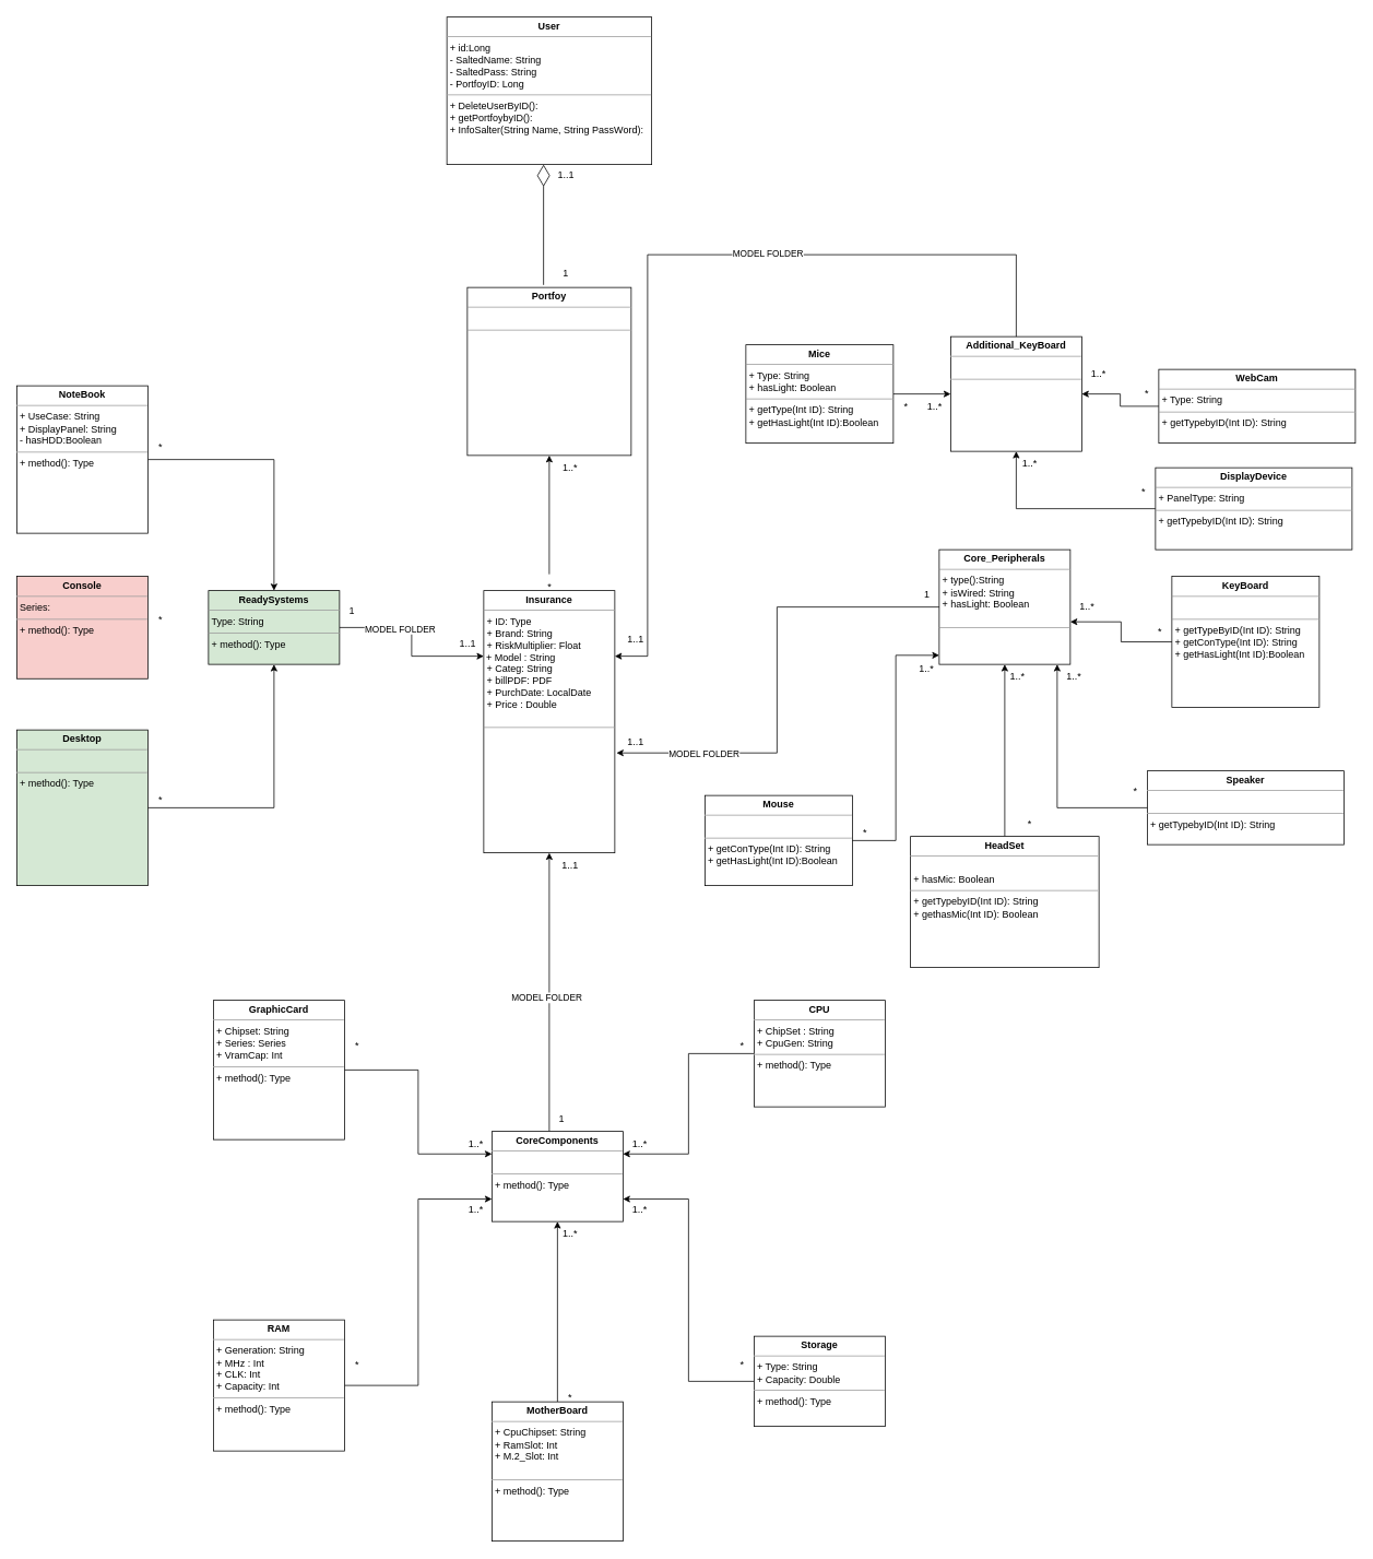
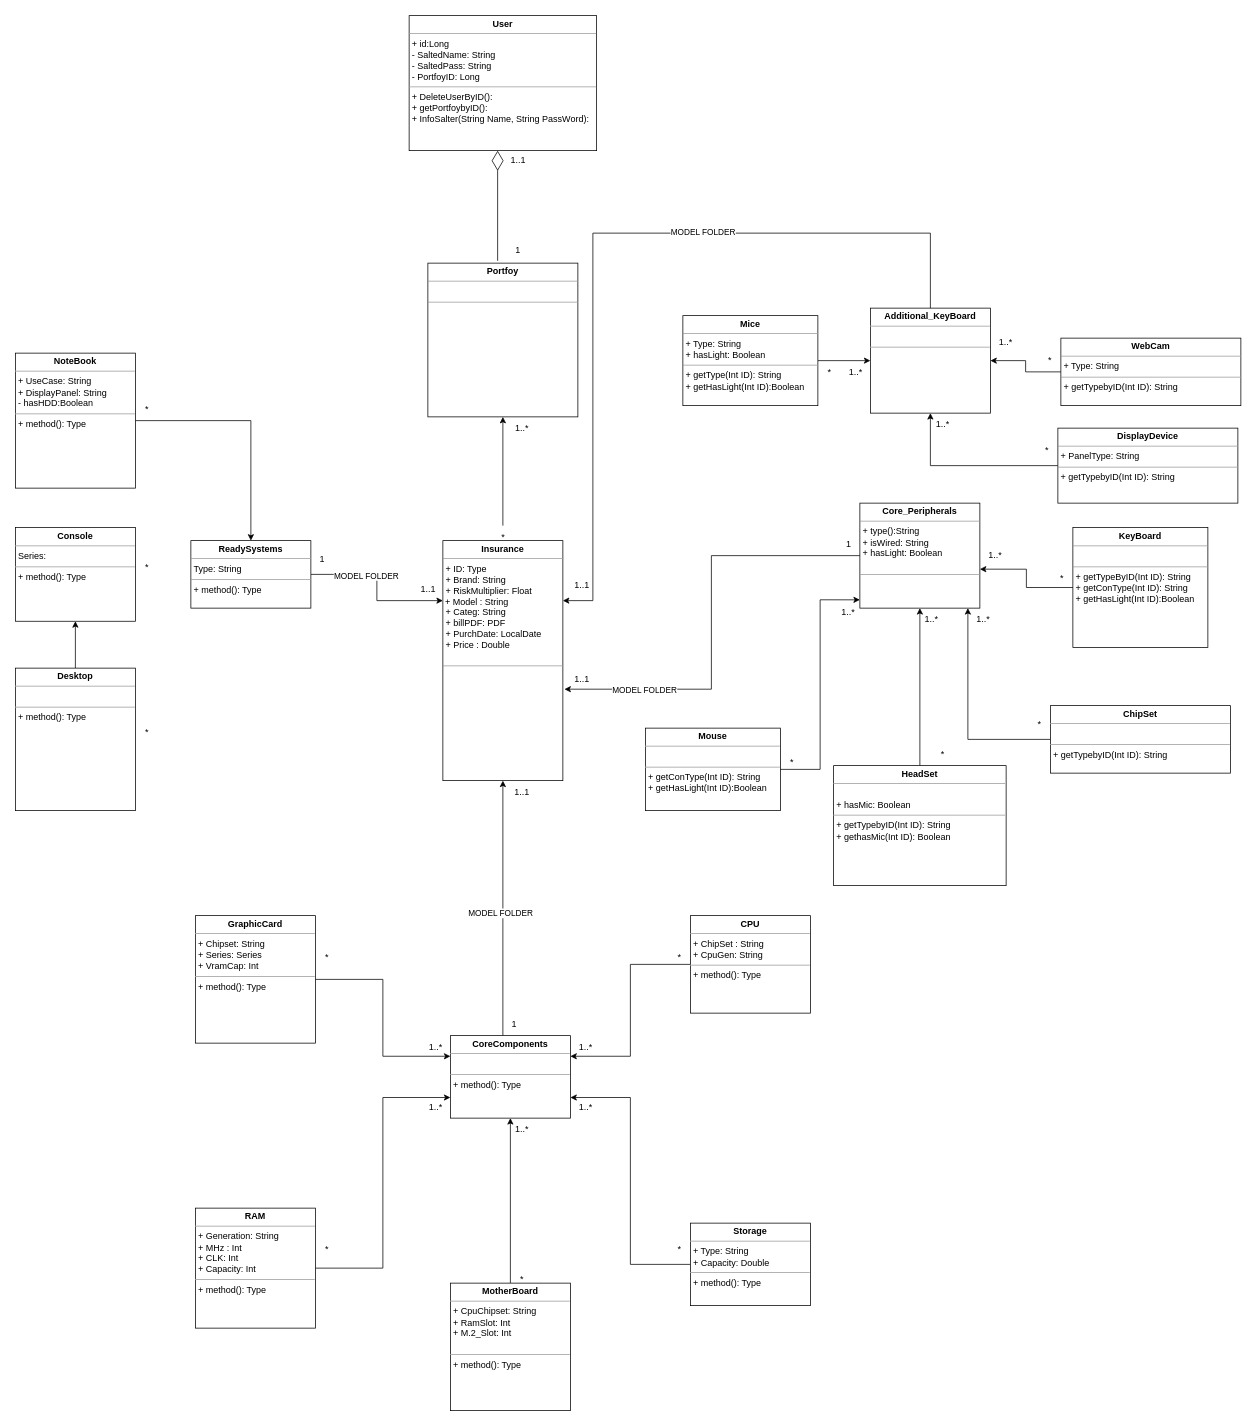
- <mxCell id="5" value="&lt;p style=&quot;margin:0px;margin-top:4px;text-align:center;&quot;&gt;&lt;b&gt;Console&lt;/b&gt;&lt;/p&gt;&lt;hr size=&quot;1&quot;&gt;&lt;p style=&quot;margin:0px;margin-left:4px;&quot;&gt;Series:&lt;/p&gt;&lt;hr size=&quot;1&quot;&gt;&lt;p style=&quot;margin:0px;margin-left:4px;&quot;&gt;+ method(): Type&lt;/p&gt;" style="verticalAlign=top;align=left;overflow=fill;fontSize=12;fontFamily=Helvetica;html=1;whiteSpace=wrap;fillColor=#f8cecc;" parent="1" vertex="1"><mxGeometry x="20" y="702.5" width="160" height="125" as="geometry" /></mxCell>
+ <mxCell id="5" value="&lt;p style=&quot;margin:0px;margin-top:4px;text-align:center;&quot;&gt;&lt;b&gt;Console&lt;/b&gt;&lt;/p&gt;&lt;hr size=&quot;1&quot;&gt;&lt;p style=&quot;margin:0px;margin-left:4px;&quot;&gt;Series:&lt;/p&gt;&lt;hr size=&quot;1&quot;&gt;&lt;p style=&quot;margin:0px;margin-left:4px;&quot;&gt;+ method(): Type&lt;/p&gt;" style="verticalAlign=top;align=left;overflow=fill;fontSize=12;fontFamily=Helvetica;html=1;whiteSpace=wrap;" parent="1" vertex="1"><mxGeometry x="20" y="702.5" width="160" height="125" as="geometry" /></mxCell>
- <mxCell id="32" value="&lt;p style=&quot;margin:0px;margin-top:4px;text-align:center;&quot;&gt;&lt;b&gt;ReadySystems&lt;/b&gt;&lt;/p&gt;&lt;hr size=&quot;1&quot;&gt;&lt;p style=&quot;margin:0px;margin-left:4px;&quot;&gt;Type: String&lt;/p&gt;&lt;hr size=&quot;1&quot;&gt;&lt;p style=&quot;margin:0px;margin-left:4px;&quot;&gt;+ method(): Type&lt;/p&gt;" style="verticalAlign=top;align=left;overflow=fill;fontSize=12;fontFamily=Helvetica;html=1;whiteSpace=wrap;fillColor=#d5e8d4;" parent="1" vertex="1"><mxGeometry x="254" y="720" width="160" height="90" as="geometry" /></mxCell>
+ <mxCell id="32" value="&lt;p style=&quot;margin:0px;margin-top:4px;text-align:center;&quot;&gt;&lt;b&gt;ReadySystems&lt;/b&gt;&lt;/p&gt;&lt;hr size=&quot;1&quot;&gt;&lt;p style=&quot;margin:0px;margin-left:4px;&quot;&gt;Type: String&lt;/p&gt;&lt;hr size=&quot;1&quot;&gt;&lt;p style=&quot;margin:0px;margin-left:4px;&quot;&gt;+ method(): Type&lt;/p&gt;" style="verticalAlign=top;align=left;overflow=fill;fontSize=12;fontFamily=Helvetica;html=1;whiteSpace=wrap;" parent="1" vertex="1"><mxGeometry x="254" y="720" width="160" height="90" as="geometry" /></mxCell>
- <mxCell id="28" value="&lt;p style=&quot;margin:0px;margin-top:4px;text-align:center;&quot;&gt;&lt;b&gt;Speaker&lt;/b&gt;&lt;/p&gt;&lt;hr size=&quot;1&quot;&gt;&lt;p style=&quot;margin:0px;margin-left:4px;&quot;&gt;&lt;br&gt;&lt;/p&gt;&lt;hr size=&quot;1&quot;&gt;&lt;p style=&quot;border-color: var(--border-color); margin: 0px 0px 0px 4px;&quot;&gt;+ getTypebyID(Int ID): String&lt;/p&gt;&lt;p style=&quot;border-color: var(--border-color); margin: 0px 0px 0px 4px;&quot;&gt;&lt;br&gt;&lt;/p&gt;" style="verticalAlign=top;align=left;overflow=fill;fontSize=12;fontFamily=Helvetica;html=1;whiteSpace=wrap;" parent="1" vertex="1"><mxGeometry x="1400" y="940" width="240" height="90" as="geometry" /></mxCell>
+ <mxCell id="28" value="&lt;p style=&quot;margin:0px;margin-top:4px;text-align:center;&quot;&gt;&lt;b&gt;ChipSet&lt;/b&gt;&lt;/p&gt;&lt;hr size=&quot;1&quot;&gt;&lt;p style=&quot;margin:0px;margin-left:4px;&quot;&gt;&lt;br&gt;&lt;/p&gt;&lt;hr size=&quot;1&quot;&gt;&lt;p style=&quot;border-color: var(--border-color); margin: 0px 0px 0px 4px;&quot;&gt;+ getTypebyID(Int ID): String&lt;/p&gt;&lt;p style=&quot;border-color: var(--border-color); margin: 0px 0px 0px 4px;&quot;&gt;&lt;br&gt;&lt;/p&gt;" style="verticalAlign=top;align=left;overflow=fill;fontSize=12;fontFamily=Helvetica;html=1;whiteSpace=wrap;" parent="1" vertex="1"><mxGeometry x="1400" y="940" width="240" height="90" as="geometry" /></mxCell>
- <mxCell id="7" value="&lt;p style=&quot;margin:0px;margin-top:4px;text-align:center;&quot;&gt;&lt;b&gt;Desktop&lt;/b&gt;&lt;/p&gt;&lt;hr size=&quot;1&quot;&gt;&lt;p style=&quot;border-color: var(--border-color); margin: 0px 0px 0px 4px;&quot;&gt;&lt;br&gt;&lt;/p&gt;&lt;hr size=&quot;1&quot;&gt;&lt;p style=&quot;margin:0px;margin-left:4px;&quot;&gt;+ method(): Type&lt;/p&gt;" style="verticalAlign=top;align=left;overflow=fill;fontSize=12;fontFamily=Helvetica;html=1;whiteSpace=wrap;fillColor=#d5e8d4;" parent="1" vertex="1"><mxGeometry x="20" y="890" width="160" height="190" as="geometry" /></mxCell>
+ <mxCell id="7" value="&lt;p style=&quot;margin:0px;margin-top:4px;text-align:center;&quot;&gt;&lt;b&gt;Desktop&lt;/b&gt;&lt;/p&gt;&lt;hr size=&quot;1&quot;&gt;&lt;p style=&quot;border-color: var(--border-color); margin: 0px 0px 0px 4px;&quot;&gt;&lt;br&gt;&lt;/p&gt;&lt;hr size=&quot;1&quot;&gt;&lt;p style=&quot;margin:0px;margin-left:4px;&quot;&gt;+ method(): Type&lt;/p&gt;" style="verticalAlign=top;align=left;overflow=fill;fontSize=12;fontFamily=Helvetica;html=1;whiteSpace=wrap;" parent="1" vertex="1"><mxGeometry x="20" y="890" width="160" height="190" as="geometry" /></mxCell>
- <mxCell id="6" style="edgeStyle=orthogonalEdgeStyle;rounded=0;orthogonalLoop=1;jettySize=auto;html=1;entryX=0.5;entryY=1;entryDx=0;entryDy=0;" parent="1" source="7" target="32" edge="1"><mxGeometry relative="1" as="geometry" /></mxCell>
+ <mxCell id="6" style="edgeStyle=orthogonalEdgeStyle;rounded=0;orthogonalLoop=1;jettySize=auto;html=1;" parent="1" source="7" target="5" edge="1"><mxGeometry relative="1" as="geometry" /></mxCell>
